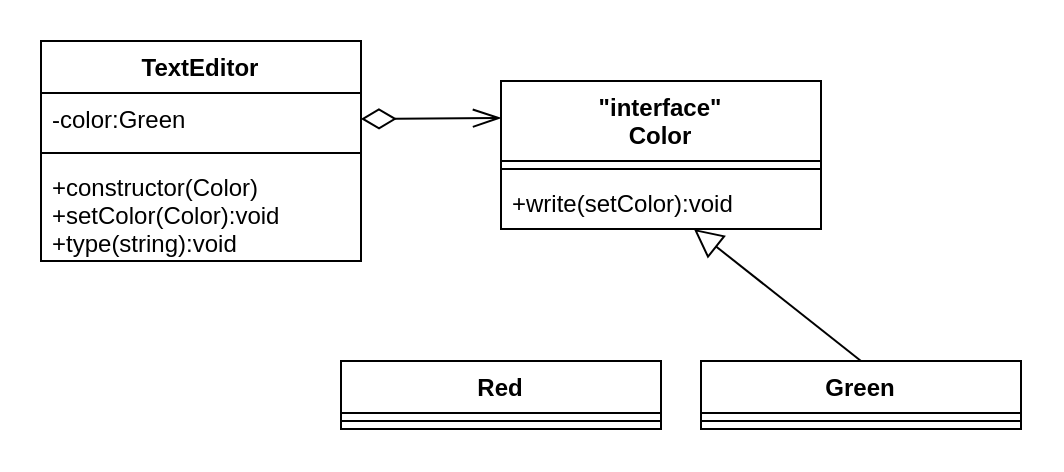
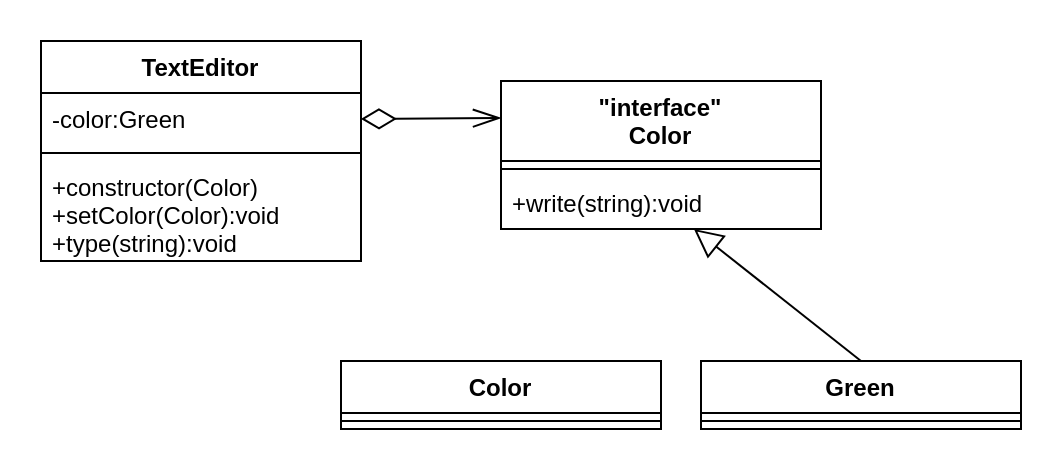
- <mxCell id="4" value="+write(setColor):void" style="text;strokeColor=none;fillColor=none;align=left;verticalAlign=top;spacingLeft=4;spacingRight=4;overflow=hidden;rotatable=0;points=[[0,0.5],[1,0.5]];portConstraint=eastwest;" vertex="1" parent="2"><mxGeometry y="48" width="160" height="26" as="geometry" /></mxCell>
+ <mxCell id="4" value="+write(string):void" style="text;strokeColor=none;fillColor=none;align=left;verticalAlign=top;spacingLeft=4;spacingRight=4;overflow=hidden;rotatable=0;points=[[0,0.5],[1,0.5]];portConstraint=eastwest;" vertex="1" parent="2"><mxGeometry y="48" width="160" height="26" as="geometry" /></mxCell>
- <mxCell id="5" value="Red" style="swimlane;fontStyle=1;align=center;verticalAlign=top;childLayout=stackLayout;horizontal=1;startSize=26;horizontalStack=0;resizeParent=1;resizeParentMax=0;resizeLast=0;collapsible=1;marginBottom=0;" vertex="1" parent="1"><mxGeometry x="170" y="180" width="160" height="34" as="geometry" /></mxCell>
+ <mxCell id="5" value="Color" style="swimlane;fontStyle=1;align=center;verticalAlign=top;childLayout=stackLayout;horizontal=1;startSize=26;horizontalStack=0;resizeParent=1;resizeParentMax=0;resizeLast=0;collapsible=1;marginBottom=0;" vertex="1" parent="1"><mxGeometry x="170" y="180" width="160" height="34" as="geometry" /></mxCell>
